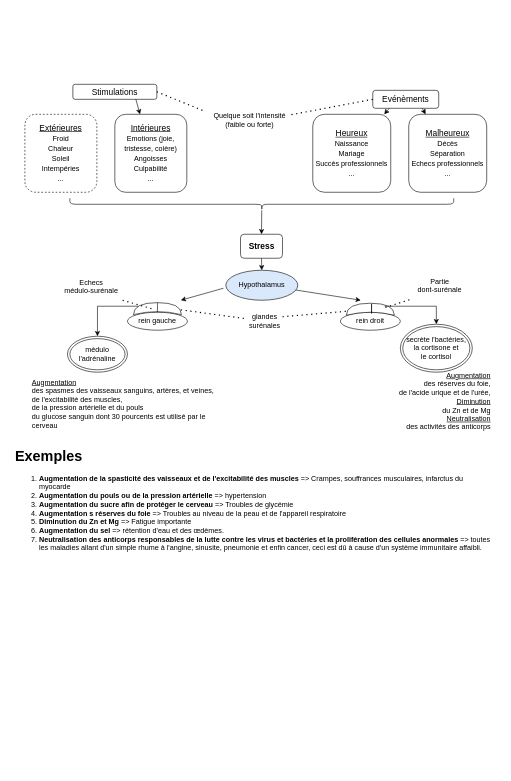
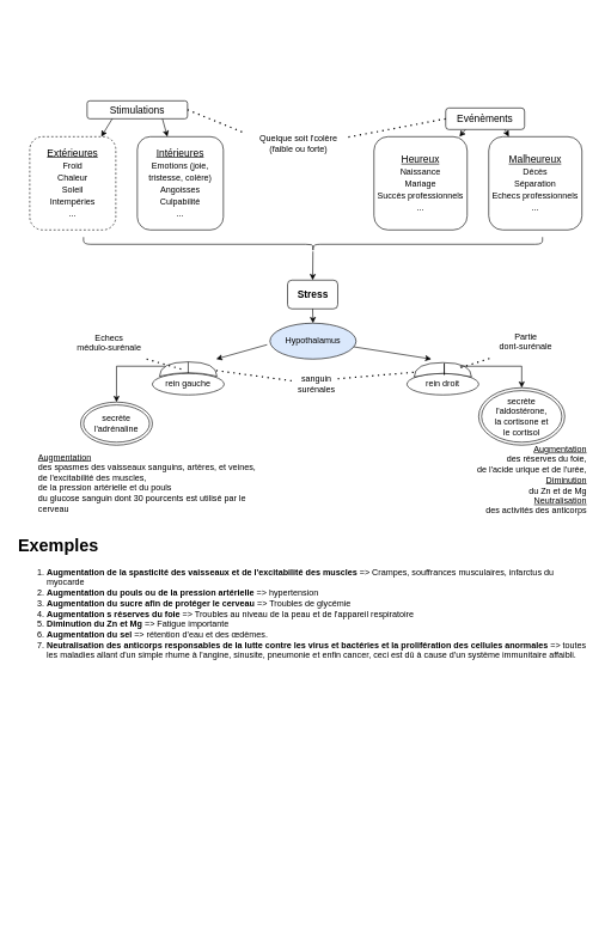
+ <mxCell id="6" value="" style="endArrow=classic;html=1;rounded=0;fontSize=12;exitX=0.25;exitY=1;exitDx=0;exitDy=0;" edge="1" parent="1" source="3" target="4"><mxGeometry width="50" height="50" relative="1" as="geometry"><mxPoint x="401" y="640" as="sourcePoint" /><mxPoint x="451" y="590" as="targetPoint" /></mxGeometry></mxCell>
- <mxCell id="26" value="&lt;div&gt;&lt;br&gt;&lt;/div&gt;&lt;div&gt;&lt;br&gt;&lt;/div&gt;&lt;div&gt;Quelque soit l'intensité&lt;/div&gt;&lt;div&gt;(faible ou forte)&lt;br&gt;&lt;/div&gt;" style="text;html=1;strokeColor=none;fillColor=none;align=center;verticalAlign=middle;whiteSpace=wrap;rounded=0;fontSize=12;" vertex="1" parent="1"><mxGeometry x="331" y="170" width="170" height="30" as="geometry" /></mxCell>
+ <mxCell id="26" value="&lt;div&gt;&lt;br&gt;&lt;/div&gt;&lt;div&gt;&lt;br&gt;&lt;/div&gt;&lt;div&gt;Quelque soit l'colère&lt;/div&gt;&lt;div&gt;(faible ou forte)&lt;br&gt;&lt;/div&gt;" style="text;html=1;strokeColor=none;fillColor=none;align=center;verticalAlign=middle;whiteSpace=wrap;rounded=0;fontSize=12;" vertex="1" parent="1"><mxGeometry x="331" y="170" width="170" height="30" as="geometry" /></mxCell>
- <mxCell id="25" value="glandes surénales" style="text;html=1;strokeColor=none;fillColor=none;align=center;verticalAlign=middle;whiteSpace=wrap;rounded=0;fontSize=12;" vertex="1" parent="1"><mxGeometry x="410.5" y="520" width="60" height="30" as="geometry" /></mxCell>
+ <mxCell id="25" value="sanguin surénales" style="text;html=1;strokeColor=none;fillColor=none;align=center;verticalAlign=middle;whiteSpace=wrap;rounded=0;fontSize=12;" vertex="1" parent="1"><mxGeometry x="410.5" y="520" width="60" height="30" as="geometry" /></mxCell>
- <mxCell id="39" value="&lt;div&gt;secrète l'bactéries, &lt;br&gt;&lt;/div&gt;&lt;div&gt;la cortisone et &lt;br&gt;&lt;/div&gt;&lt;div&gt;le cortisol&lt;/div&gt;" style="ellipse;shape=doubleEllipse;whiteSpace=wrap;html=1;fontSize=12;" vertex="1" parent="1"><mxGeometry x="667" y="540" width="120" height="80" as="geometry" /></mxCell>
+ <mxCell id="39" value="&lt;div&gt;secrète l'aldostérone, &lt;br&gt;&lt;/div&gt;&lt;div&gt;la cortisone et &lt;br&gt;&lt;/div&gt;&lt;div&gt;le cortisol&lt;/div&gt;" style="ellipse;shape=doubleEllipse;whiteSpace=wrap;html=1;fontSize=12;" vertex="1" parent="1"><mxGeometry x="667" y="540" width="120" height="80" as="geometry" /></mxCell>
- <mxCell id="36" value="médulo l'adrénaline" style="ellipse;shape=doubleEllipse;whiteSpace=wrap;html=1;fontSize=12;" vertex="1" parent="1"><mxGeometry x="112" y="560" width="100" height="60" as="geometry" /></mxCell>
+ <mxCell id="36" value="secrète l'adrénaline" style="ellipse;shape=doubleEllipse;whiteSpace=wrap;html=1;fontSize=12;" vertex="1" parent="1"><mxGeometry x="112" y="560" width="100" height="60" as="geometry" /></mxCell>
